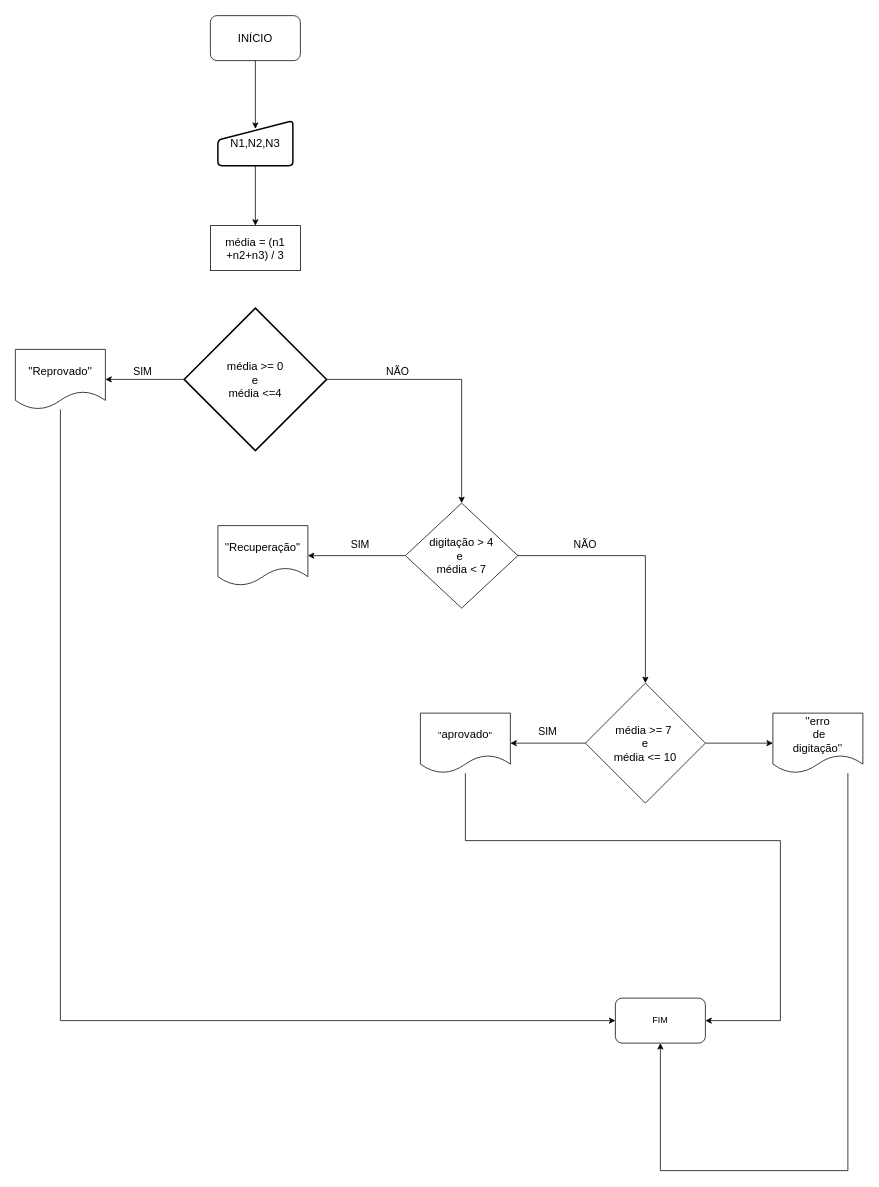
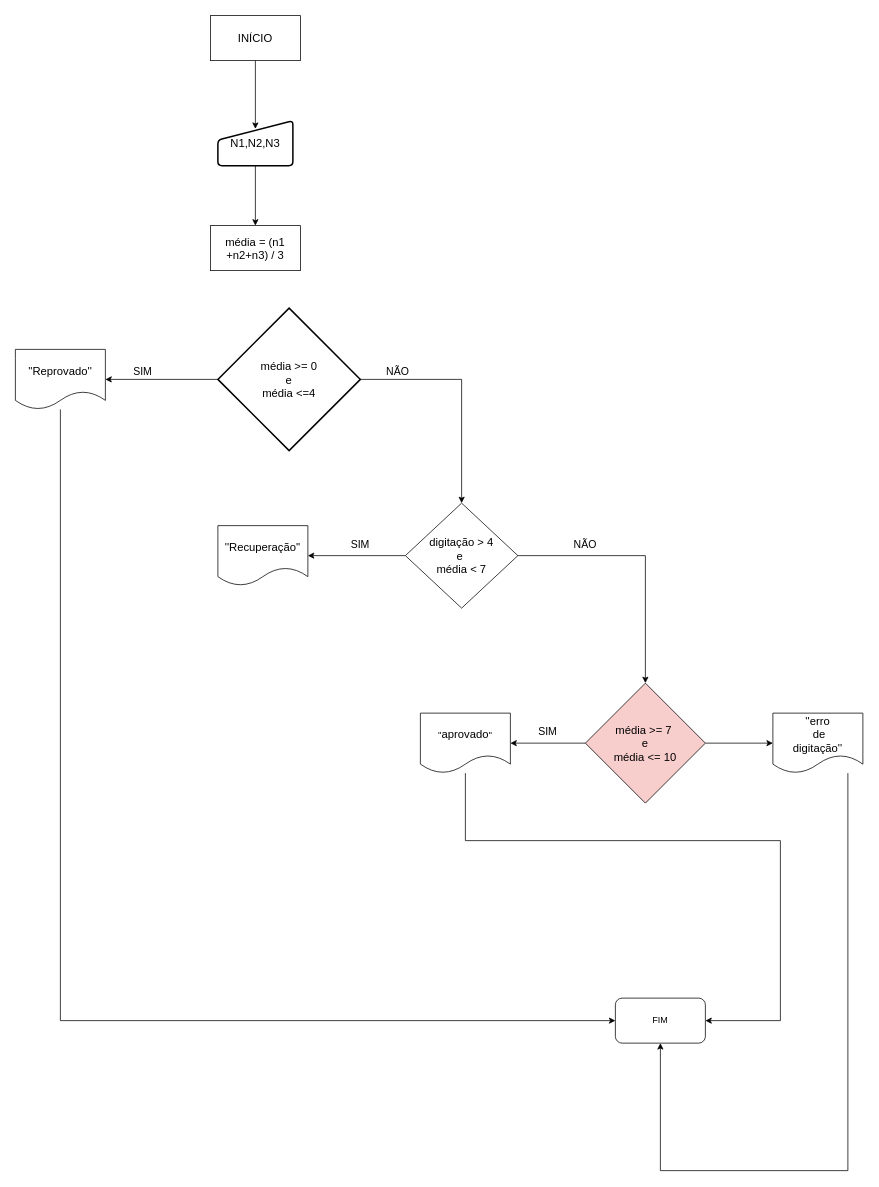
- <mxCell id="2" value="&lt;font style=&quot;font-size: 15px;&quot;&gt;INÍCIO&lt;/font&gt;" style="rounded=1;whiteSpace=wrap;html=1;" vertex="1" parent="1"><mxGeometry x="280" y="20" width="120" height="60" as="geometry" /></mxCell>
+ <mxCell id="2" value="&lt;font style=&quot;font-size: 15px;&quot;&gt;INÍCIO&lt;/font&gt;" style="whiteSpace=wrap;html=1;rounded=0;" vertex="1" parent="1"><mxGeometry x="280" y="20" width="120" height="60" as="geometry" /></mxCell>
- <mxCell id="9" value="&lt;font style=&quot;font-size: 15px;&quot;&gt;média &amp;gt;= 0&lt;/font&gt;&lt;div&gt;&lt;font style=&quot;font-size: 15px;&quot;&gt;e&lt;/font&gt;&lt;/div&gt;&lt;div&gt;&lt;font style=&quot;font-size: 15px;&quot;&gt;média &amp;lt;=4&lt;/font&gt;&lt;/div&gt;" style="strokeWidth=2;html=1;shape=mxgraph.flowchart.decision;whiteSpace=wrap;" vertex="1" parent="1"><mxGeometry x="245" y="410" width="190" height="190" as="geometry" /></mxCell>
+ <mxCell id="9" value="&lt;font style=&quot;font-size: 15px;&quot;&gt;média &amp;gt;= 0&lt;/font&gt;&lt;div&gt;&lt;font style=&quot;font-size: 15px;&quot;&gt;e&lt;/font&gt;&lt;/div&gt;&lt;div&gt;&lt;font style=&quot;font-size: 15px;&quot;&gt;média &amp;lt;=4&lt;/font&gt;&lt;/div&gt;" style="strokeWidth=2;html=1;shape=mxgraph.flowchart.decision;whiteSpace=wrap;" vertex="1" parent="1"><mxGeometry x="290" y="410" width="190" height="190" as="geometry" /></mxCell>
- <mxCell id="21" value="&lt;font style=&quot;font-size: 15px;&quot;&gt;média &amp;gt;= 7&amp;nbsp;&lt;/font&gt;&lt;div&gt;&lt;font style=&quot;font-size: 15px;&quot;&gt;e&lt;/font&gt;&lt;/div&gt;&lt;div&gt;&lt;font style=&quot;font-size: 15px;&quot;&gt;média &amp;lt;= 10&lt;/font&gt;&lt;/div&gt;" style="rhombus;whiteSpace=wrap;html=1;" vertex="1" parent="1"><mxGeometry x="780" y="910" width="160" height="160" as="geometry" /></mxCell>
+ <mxCell id="21" value="&lt;font style=&quot;font-size: 15px;&quot;&gt;média &amp;gt;= 7&amp;nbsp;&lt;/font&gt;&lt;div&gt;&lt;font style=&quot;font-size: 15px;&quot;&gt;e&lt;/font&gt;&lt;/div&gt;&lt;div&gt;&lt;font style=&quot;font-size: 15px;&quot;&gt;média &amp;lt;= 10&lt;/font&gt;&lt;/div&gt;" style="rhombus;whiteSpace=wrap;html=1;fillColor=#f8cecc;" vertex="1" parent="1"><mxGeometry x="780" y="910" width="160" height="160" as="geometry" /></mxCell>
